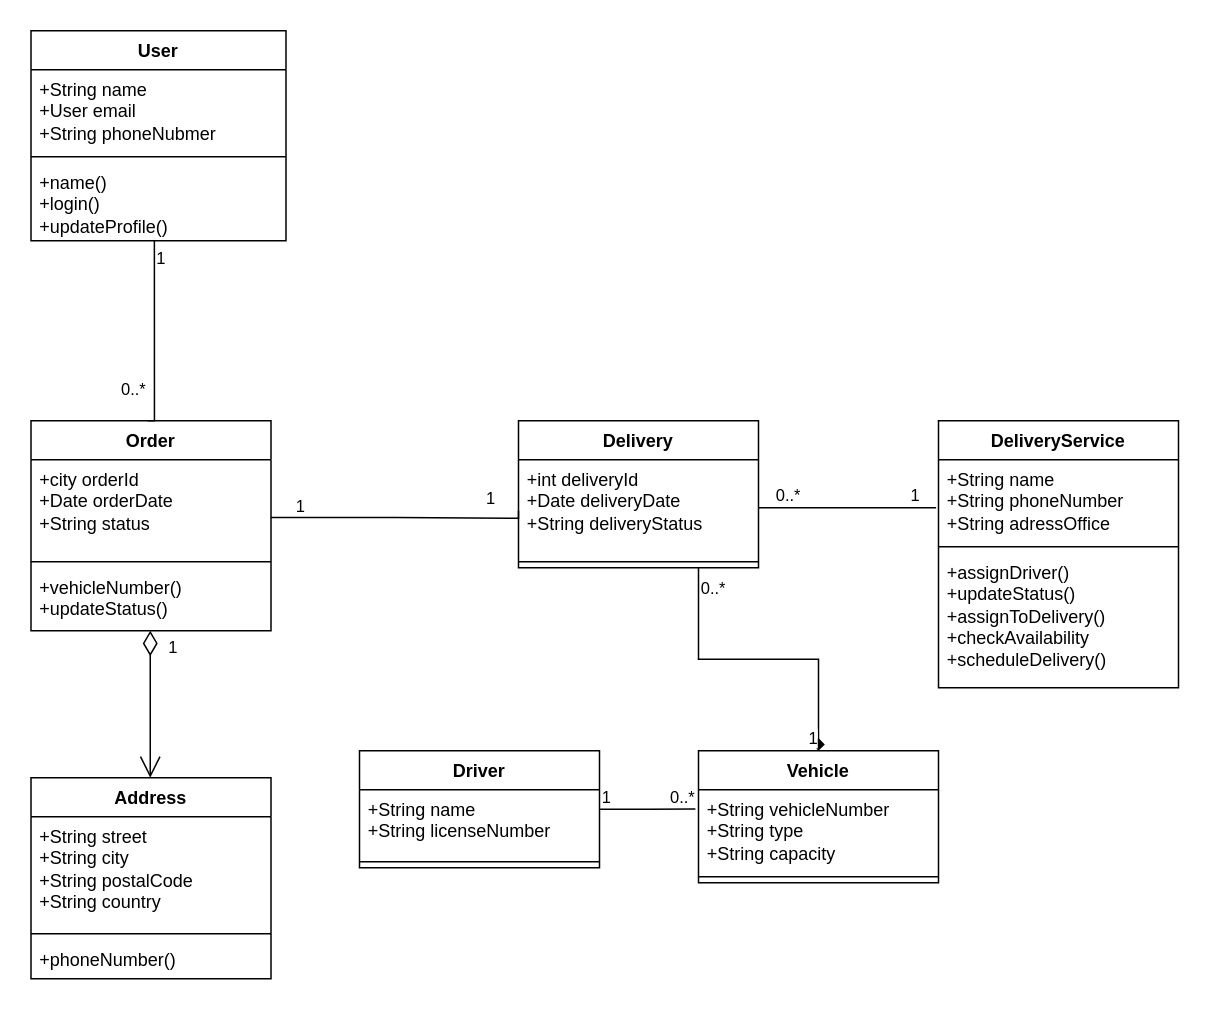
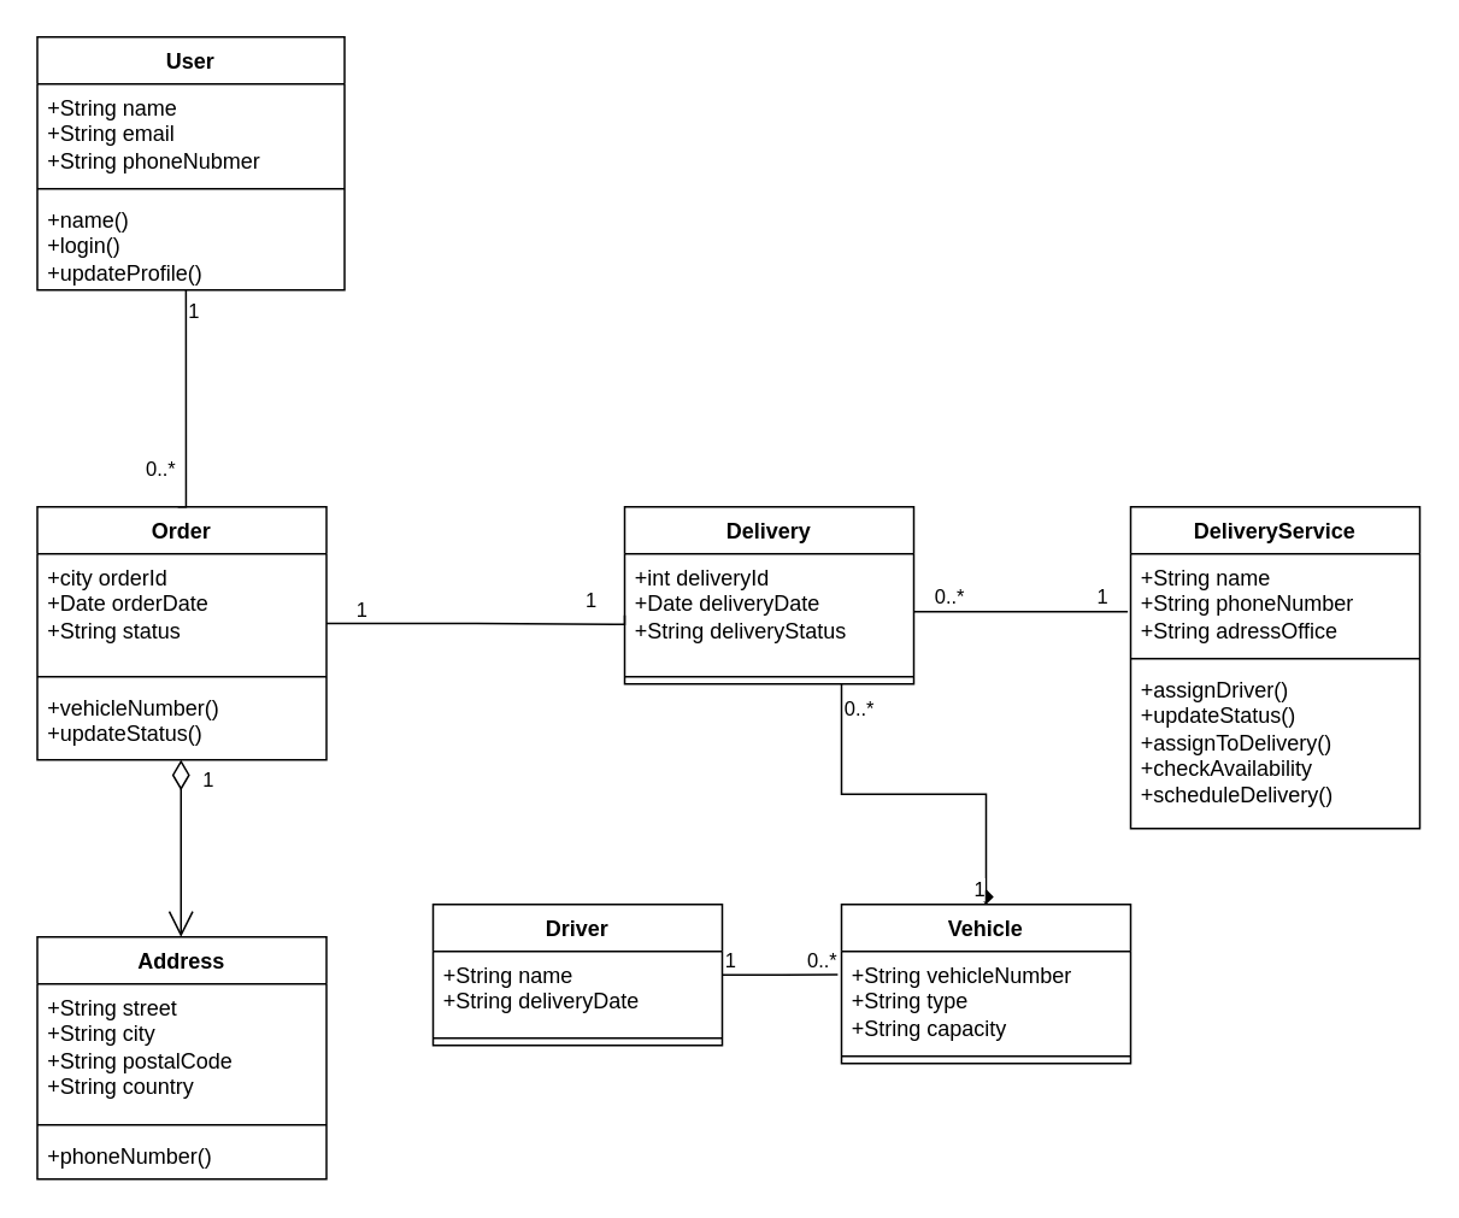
- <mxCell id="13" value="&lt;div&gt;+String name&lt;br&gt;&lt;/div&gt;&lt;div&gt;+User email&lt;/div&gt;&lt;div&gt;+String phoneNubmer&lt;br&gt;&lt;/div&gt;" style="text;strokeColor=none;fillColor=none;align=left;verticalAlign=top;spacingLeft=4;spacingRight=4;overflow=hidden;rotatable=0;points=[[0,0.5],[1,0.5]];portConstraint=eastwest;whiteSpace=wrap;html=1;" vertex="1" parent="12"><mxGeometry y="26" width="170" height="54" as="geometry" /></mxCell>
+ <mxCell id="13" value="&lt;div&gt;+String name&lt;br&gt;&lt;/div&gt;&lt;div&gt;+String email&lt;/div&gt;&lt;div&gt;+String phoneNubmer&lt;br&gt;&lt;/div&gt;" style="text;strokeColor=none;fillColor=none;align=left;verticalAlign=top;spacingLeft=4;spacingRight=4;overflow=hidden;rotatable=0;points=[[0,0.5],[1,0.5]];portConstraint=eastwest;whiteSpace=wrap;html=1;" vertex="1" parent="12"><mxGeometry y="26" width="170" height="54" as="geometry" /></mxCell>
- <mxCell id="21" value="&lt;div&gt;+String name&lt;/div&gt;&lt;div&gt;+String licenseNumber&lt;br&gt;&lt;/div&gt;" style="text;strokeColor=none;fillColor=none;align=left;verticalAlign=top;spacingLeft=4;spacingRight=4;overflow=hidden;rotatable=0;points=[[0,0.5],[1,0.5]];portConstraint=eastwest;whiteSpace=wrap;html=1;" vertex="1" parent="20"><mxGeometry y="26" width="160" height="44" as="geometry" /></mxCell>
+ <mxCell id="21" value="&lt;div&gt;+String name&lt;/div&gt;&lt;div&gt;+String deliveryDate&lt;br&gt;&lt;/div&gt;" style="text;strokeColor=none;fillColor=none;align=left;verticalAlign=top;spacingLeft=4;spacingRight=4;overflow=hidden;rotatable=0;points=[[0,0.5],[1,0.5]];portConstraint=eastwest;whiteSpace=wrap;html=1;" vertex="1" parent="20"><mxGeometry y="26" width="160" height="44" as="geometry" /></mxCell>
